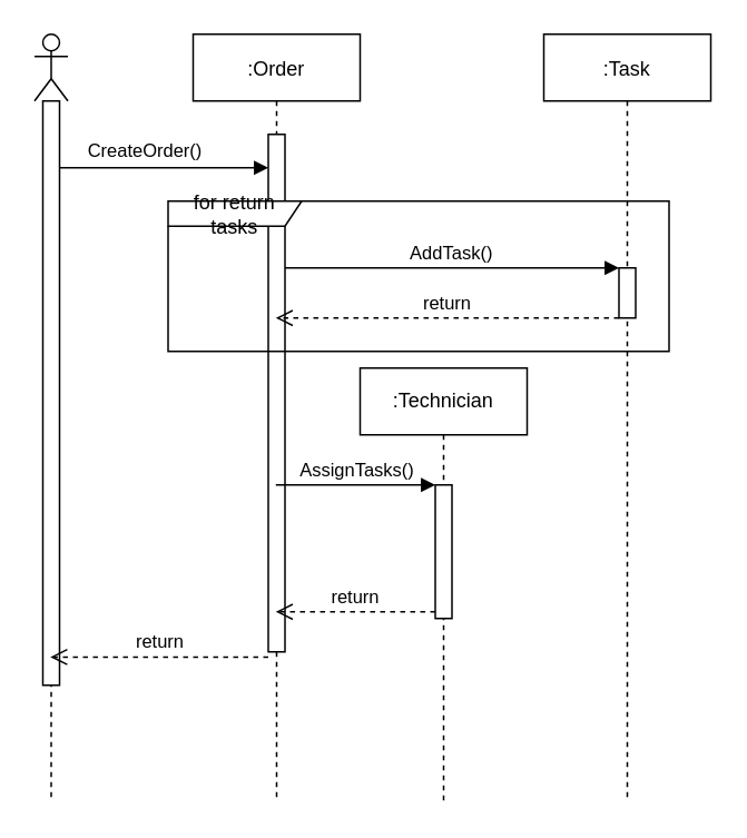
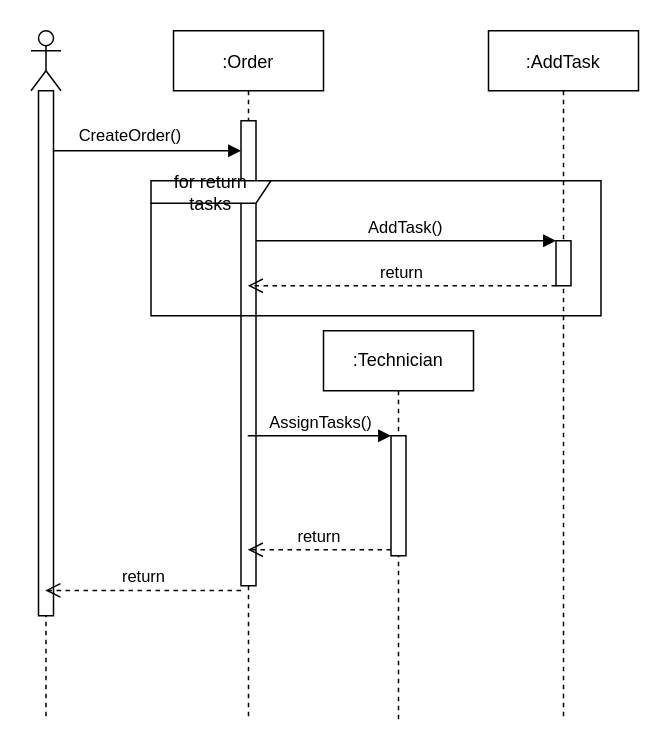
- <mxCell id="4" value=":Task" style="shape=umlLifeline;perimeter=lifelinePerimeter;container=1;collapsible=0;recursiveResize=0;rounded=0;shadow=0;strokeWidth=1;" parent="1" vertex="1"><mxGeometry x="325" y="20" width="100" height="460" as="geometry" /></mxCell>
+ <mxCell id="4" value=":AddTask" style="shape=umlLifeline;perimeter=lifelinePerimeter;container=1;collapsible=0;recursiveResize=0;rounded=0;shadow=0;strokeWidth=1;" parent="1" vertex="1"><mxGeometry x="325" y="20" width="100" height="460" as="geometry" /></mxCell>
